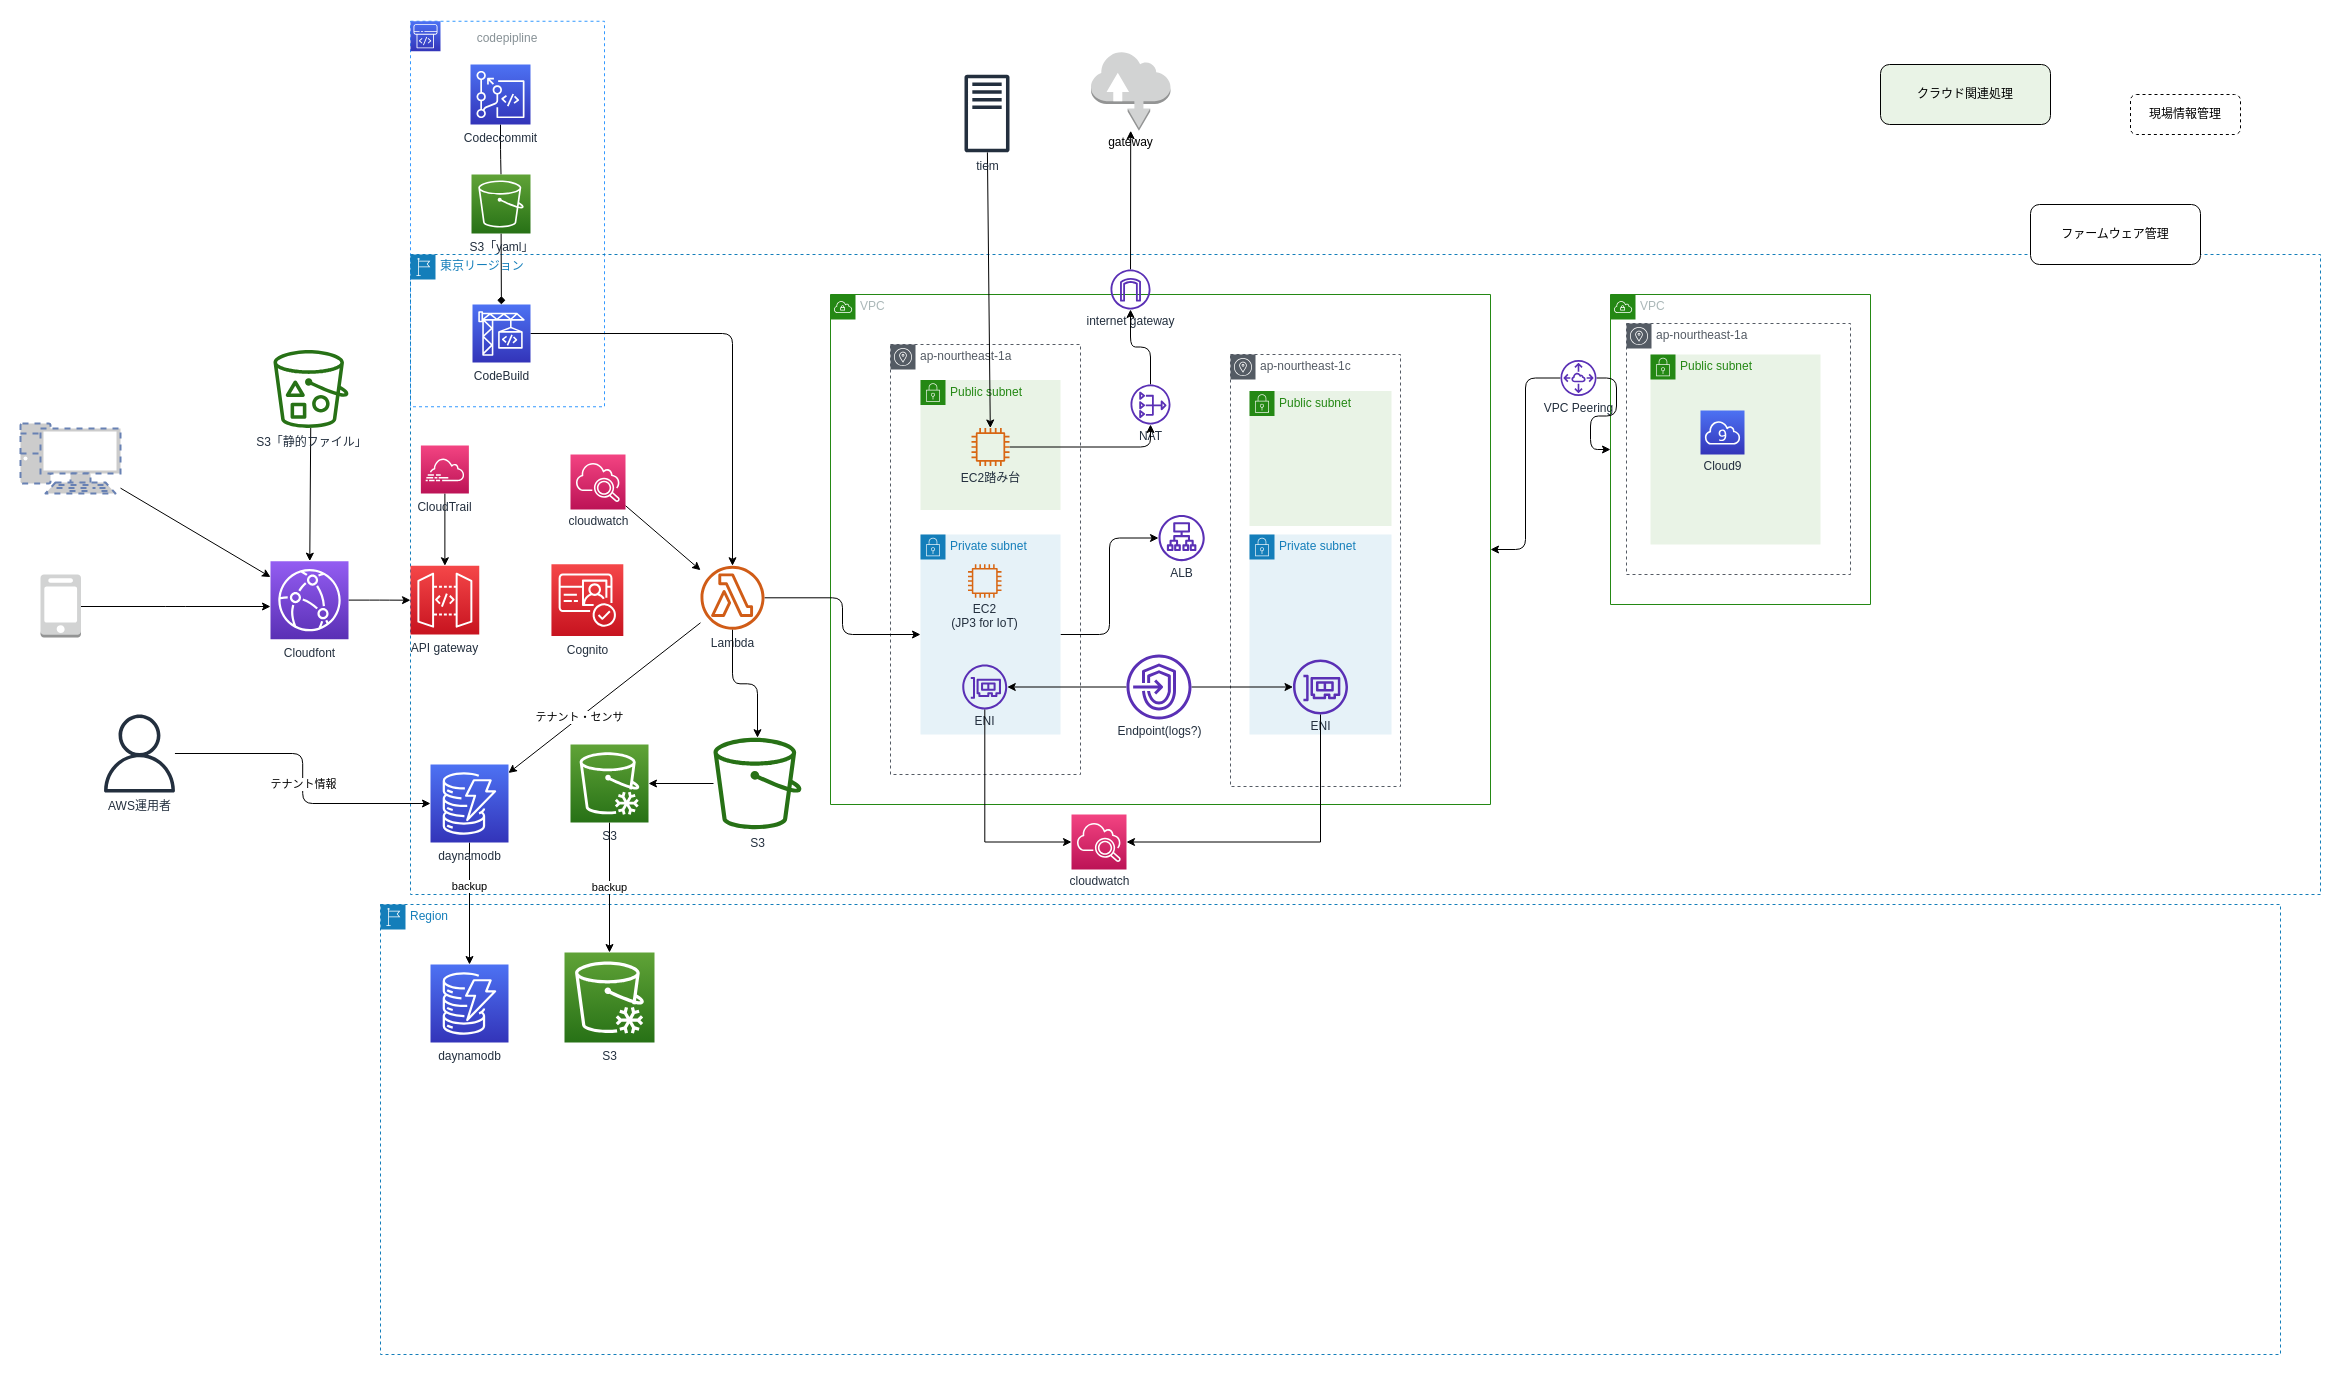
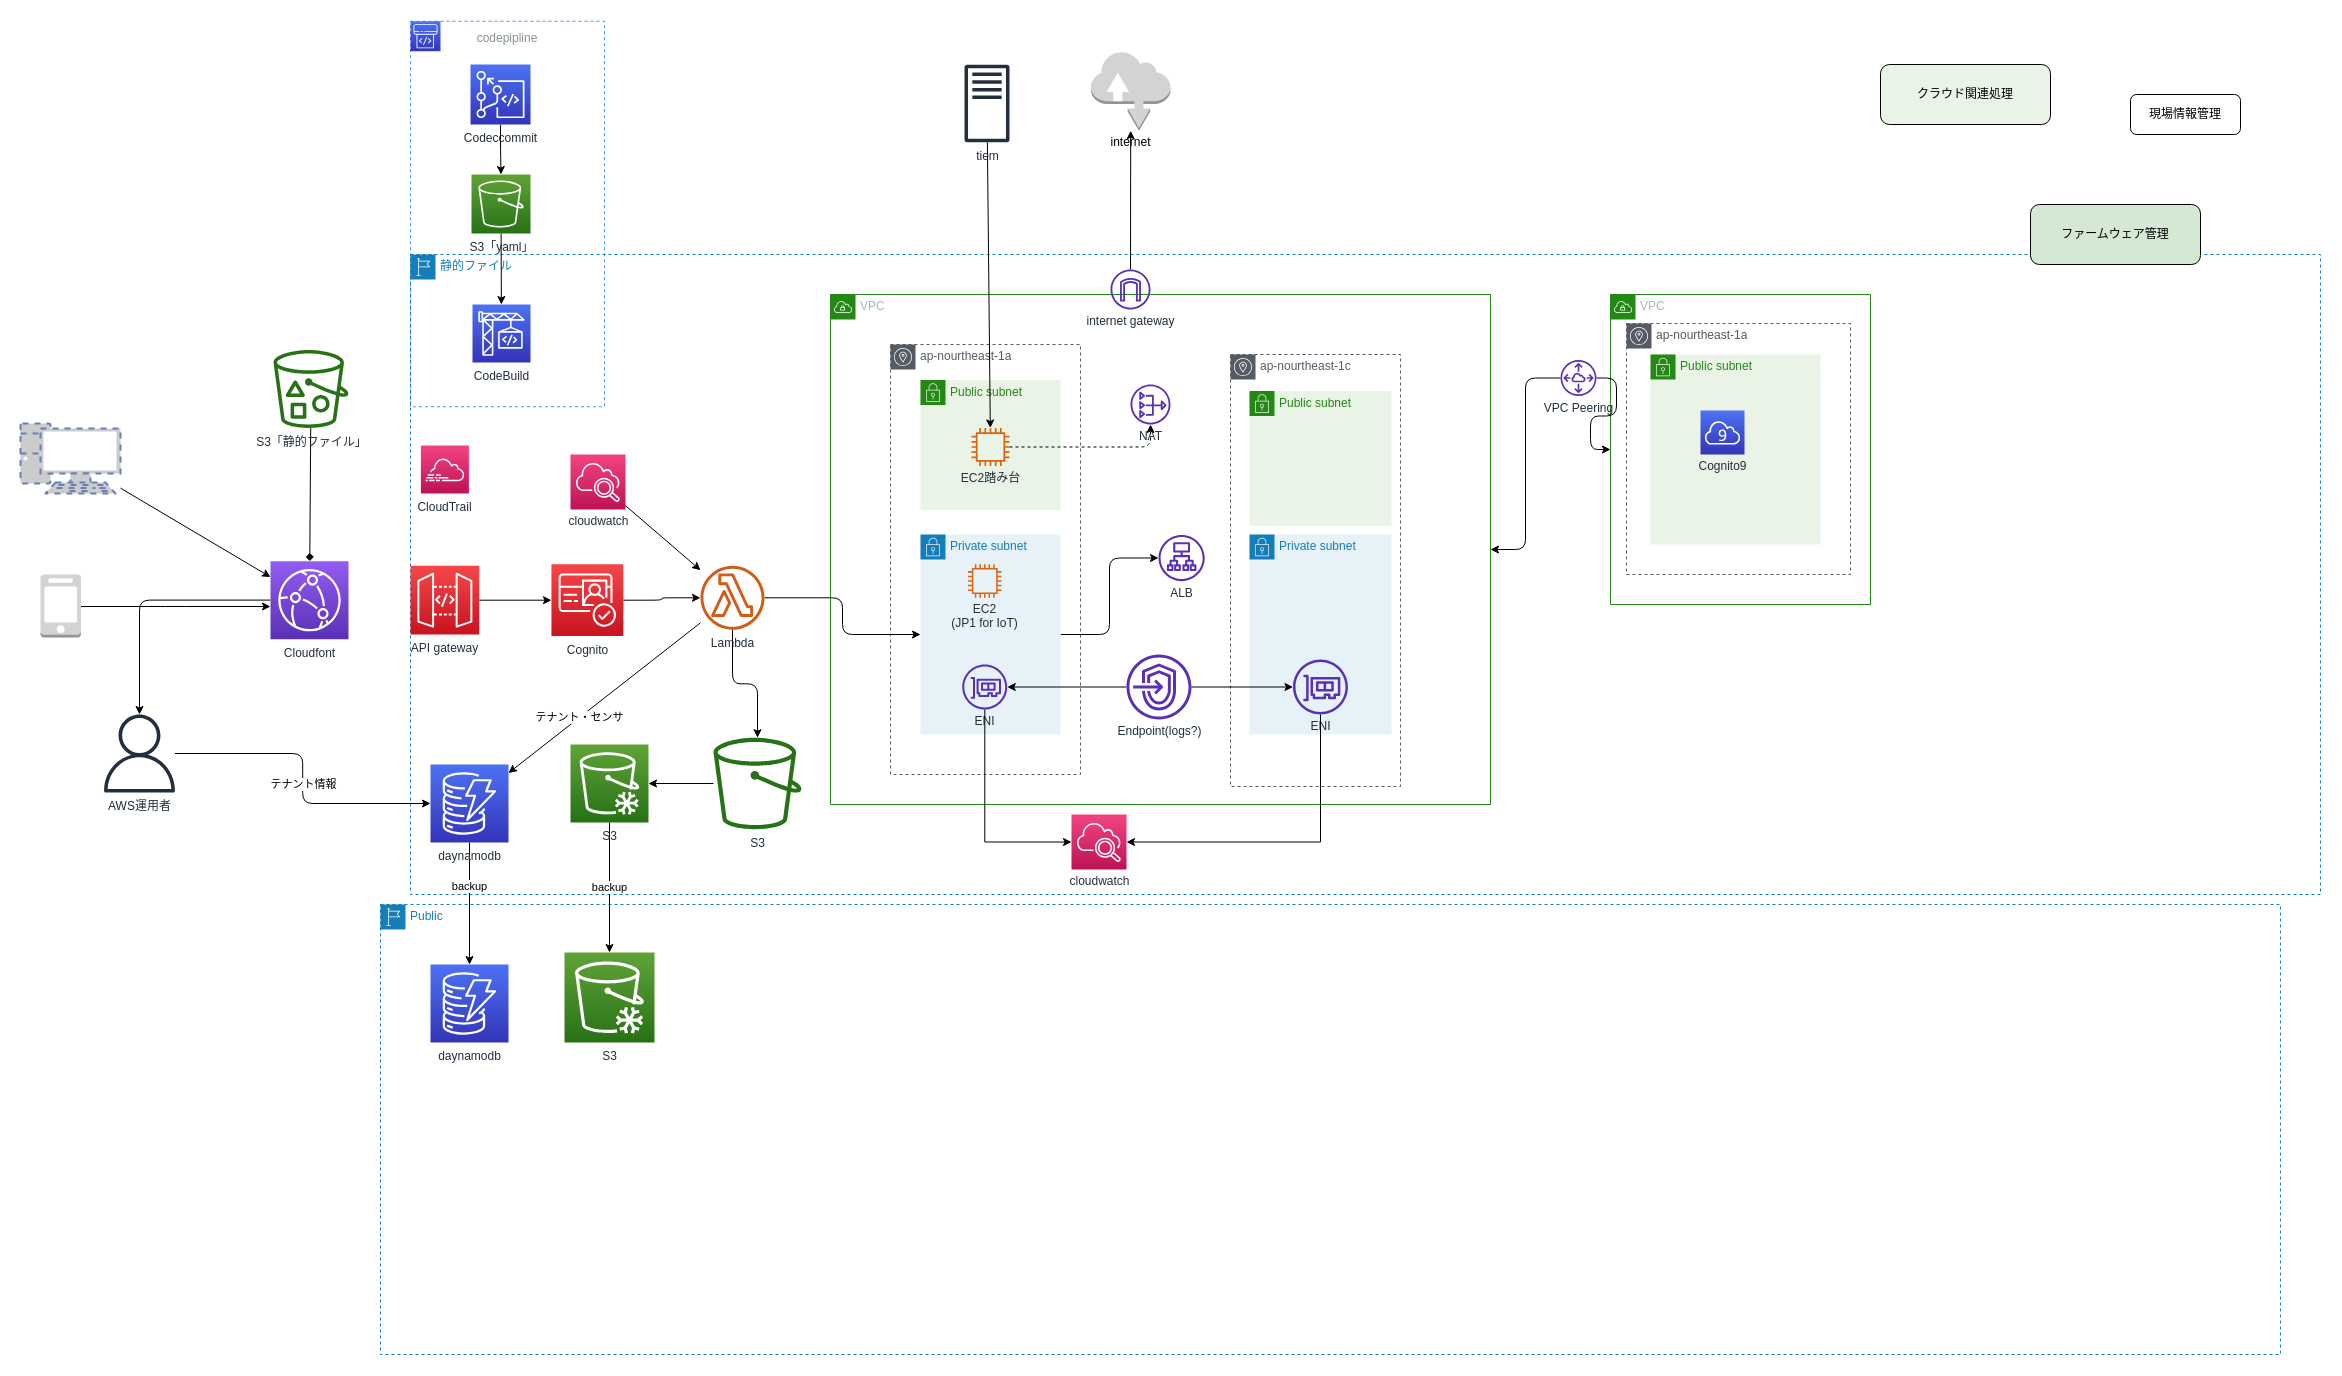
- <mxCell id="79" value="tiem" style="outlineConnect=0;fontColor=#232F3E;gradientColor=none;fillColor=#232F3E;strokeColor=none;dashed=0;verticalLabelPosition=bottom;verticalAlign=top;align=center;html=1;fontSize=12;fontStyle=0;aspect=fixed;pointerEvents=1;shape=mxgraph.aws4.traditional_server;rounded=0;sketch=0;" vertex="1" parent="1"><mxGeometry x="964" y="74" width="45" height="78" as="geometry" /></mxCell>
+ <mxCell id="79" value="tiem" style="outlineConnect=0;fontColor=#232F3E;gradientColor=none;fillColor=#232F3E;strokeColor=none;dashed=0;verticalLabelPosition=bottom;verticalAlign=top;align=center;html=1;fontSize=12;fontStyle=0;aspect=fixed;pointerEvents=1;shape=mxgraph.aws4.traditional_server;rounded=0;sketch=0;" vertex="1" parent="1"><mxGeometry x="964" y="64" width="45" height="78" as="geometry" /></mxCell>
- <mxCell id="9" value="現場情報管理" style="rounded=1;whiteSpace=wrap;html=1;spacing=0;dashed=1;" vertex="1" parent="1"><mxGeometry x="2130" y="94" width="110" height="40" as="geometry" /></mxCell>
+ <mxCell id="9" value="現場情報管理" style="rounded=1;whiteSpace=wrap;html=1;spacing=0;" vertex="1" parent="1"><mxGeometry x="2130" y="94" width="110" height="40" as="geometry" /></mxCell>
- <mxCell id="39" value="gateway" style="outlineConnect=0;dashed=0;verticalLabelPosition=bottom;verticalAlign=top;align=center;html=1;shape=mxgraph.aws3.internet;fillColor=#D2D3D3;gradientColor=none;rounded=0;sketch=0;spacing=0;" vertex="1" parent="1"><mxGeometry x="1090.5" y="50.75" width="79.5" height="79.5" as="geometry" /></mxCell>
+ <mxCell id="39" value="internet" style="outlineConnect=0;dashed=0;verticalLabelPosition=bottom;verticalAlign=top;align=center;html=1;shape=mxgraph.aws3.internet;fillColor=#D2D3D3;gradientColor=none;rounded=0;sketch=0;spacing=0;" vertex="1" parent="1"><mxGeometry x="1090.5" y="50.75" width="79.5" height="79.5" as="geometry" /></mxCell>
- <mxCell id="42" style="edgeStyle=orthogonalEdgeStyle;curved=0;rounded=1;sketch=0;orthogonalLoop=1;jettySize=auto;html=1;endArrow=none;" edge="1" parent="1" source="43" target="46"><mxGeometry relative="1" as="geometry" /></mxCell>
+ <mxCell id="42" style="edgeStyle=orthogonalEdgeStyle;curved=0;rounded=1;sketch=0;orthogonalLoop=1;jettySize=auto;html=1;" edge="1" parent="1" source="43" target="46"><mxGeometry relative="1" as="geometry" /></mxCell>
- <mxCell id="11" value="ファームウェア管理" style="rounded=1;whiteSpace=wrap;html=1;spacing=0;" vertex="1" parent="1"><mxGeometry x="2030" y="204" width="170" height="60" as="geometry" /></mxCell>
+ <mxCell id="11" value="ファームウェア管理" style="rounded=1;whiteSpace=wrap;html=1;spacing=0;fillColor=#d5e8d4;" vertex="1" parent="1"><mxGeometry x="2030" y="204" width="170" height="60" as="geometry" /></mxCell>
- <mxCell id="3" value="東京リージョン" style="points=[[0,0],[0.25,0],[0.5,0],[0.75,0],[1,0],[1,0.25],[1,0.5],[1,0.75],[1,1],[0.75,1],[0.5,1],[0.25,1],[0,1],[0,0.75],[0,0.5],[0,0.25]];outlineConnect=0;gradientColor=none;html=1;whiteSpace=wrap;fontSize=12;fontStyle=0;shape=mxgraph.aws4.group;grIcon=mxgraph.aws4.group_region;strokeColor=#147EBA;fillColor=none;verticalAlign=top;align=left;spacingLeft=30;fontColor=#147EBA;dashed=1;rounded=1;spacing=0;" vertex="1" parent="1"><mxGeometry x="410" y="254" width="1910" height="640" as="geometry" /></mxCell>
+ <mxCell id="3" value="静的ファイル" style="points=[[0,0],[0.25,0],[0.5,0],[0.75,0],[1,0],[1,0.25],[1,0.5],[1,0.75],[1,1],[0.75,1],[0.5,1],[0.25,1],[0,1],[0,0.75],[0,0.5],[0,0.25]];outlineConnect=0;gradientColor=none;html=1;whiteSpace=wrap;fontSize=12;fontStyle=0;shape=mxgraph.aws4.group;grIcon=mxgraph.aws4.group_region;strokeColor=#147EBA;fillColor=none;verticalAlign=top;align=left;spacingLeft=30;fontColor=#147EBA;dashed=1;rounded=1;spacing=0;" vertex="1" parent="1"><mxGeometry x="410" y="254" width="1910" height="640" as="geometry" /></mxCell>
- <mxCell id="45" style="edgeStyle=none;rounded=1;sketch=0;orthogonalLoop=1;jettySize=auto;html=1;endArrow=diamond;" edge="1" parent="1" source="46" target="41"><mxGeometry relative="1" as="geometry" /></mxCell>
+ <mxCell id="45" style="edgeStyle=none;rounded=1;sketch=0;orthogonalLoop=1;jettySize=auto;html=1;" edge="1" parent="1" source="46" target="41"><mxGeometry relative="1" as="geometry" /></mxCell>
- <mxCell id="16" style="edgeStyle=orthogonalEdgeStyle;curved=0;rounded=1;sketch=0;orthogonalLoop=1;jettySize=auto;html=1;" edge="1" parent="1" source="17" target="15"><mxGeometry relative="1" as="geometry" /></mxCell>
- <mxCell id="40" style="edgeStyle=orthogonalEdgeStyle;curved=0;rounded=1;sketch=0;orthogonalLoop=1;jettySize=auto;html=1;" edge="1" parent="1" source="41" target="50"><mxGeometry relative="1" as="geometry" /></mxCell>
- <mxCell id="20" style="edgeStyle=orthogonalEdgeStyle;curved=0;rounded=1;sketch=0;orthogonalLoop=1;jettySize=auto;html=1;" edge="1" parent="1" source="21" target="17"><mxGeometry relative="1" as="geometry" /></mxCell>
+ <mxCell id="20" style="edgeStyle=orthogonalEdgeStyle;curved=0;rounded=1;sketch=0;orthogonalLoop=1;jettySize=auto;html=1;dashed=1;" edge="1" parent="1" source="21" target="17"><mxGeometry relative="1" as="geometry" /></mxCell>
- <mxCell id="34" value="Cloud9" style="outlineConnect=0;fontColor=#232F3E;gradientColor=#4D72F3;gradientDirection=north;fillColor=#3334B9;strokeColor=#ffffff;dashed=0;verticalLabelPosition=bottom;verticalAlign=top;align=center;html=1;fontSize=12;fontStyle=0;aspect=fixed;shape=mxgraph.aws4.resourceIcon;resIcon=mxgraph.aws4.cloud9;rounded=1;spacing=0;" vertex="1" parent="1"><mxGeometry x="1700" y="410" width="44" height="44" as="geometry" /></mxCell>
+ <mxCell id="34" value="Cognito9" style="outlineConnect=0;fontColor=#232F3E;gradientColor=#4D72F3;gradientDirection=north;fillColor=#3334B9;strokeColor=#ffffff;dashed=0;verticalLabelPosition=bottom;verticalAlign=top;align=center;html=1;fontSize=12;fontStyle=0;aspect=fixed;shape=mxgraph.aws4.resourceIcon;resIcon=mxgraph.aws4.cloud9;rounded=1;spacing=0;" vertex="1" parent="1"><mxGeometry x="1700" y="410" width="44" height="44" as="geometry" /></mxCell>
- <mxCell id="80" style="edgeStyle=none;rounded=1;sketch=0;orthogonalLoop=1;jettySize=auto;html=1;startArrow=none;startFill=0;endArrow=classic;endFill=1;" edge="1" parent="1" source="81" target="52"><mxGeometry relative="1" as="geometry" /></mxCell>
- <mxCell id="23" value="ALB" style="outlineConnect=0;fontColor=#232F3E;gradientColor=none;fillColor=#5A30B5;strokeColor=none;dashed=0;verticalLabelPosition=bottom;verticalAlign=top;align=center;html=1;fontSize=12;fontStyle=0;aspect=fixed;pointerEvents=1;shape=mxgraph.aws4.application_load_balancer;rounded=1;spacing=0;" vertex="1" parent="1"><mxGeometry x="1158" y="514.38" width="46.25" height="46.25" as="geometry" /></mxCell>
+ <mxCell id="23" value="ALB" style="outlineConnect=0;fontColor=#232F3E;gradientColor=none;fillColor=#5A30B5;strokeColor=none;dashed=0;verticalLabelPosition=bottom;verticalAlign=top;align=center;html=1;fontSize=12;fontStyle=0;aspect=fixed;pointerEvents=1;shape=mxgraph.aws4.application_load_balancer;rounded=1;spacing=0;" vertex="1" parent="1"><mxGeometry x="1158" y="534.38" width="46.25" height="46.25" as="geometry" /></mxCell>
- <mxCell id="57" style="edgeStyle=none;rounded=1;sketch=0;orthogonalLoop=1;jettySize=auto;html=1;" edge="1" parent="1" source="58" target="56"><mxGeometry relative="1" as="geometry" /></mxCell>
+ <mxCell id="57" style="edgeStyle=none;rounded=1;sketch=0;orthogonalLoop=1;jettySize=auto;html=1;endArrow=diamond;" edge="1" parent="1" source="58" target="56"><mxGeometry relative="1" as="geometry" /></mxCell>
- <mxCell id="55" style="edgeStyle=orthogonalEdgeStyle;curved=0;rounded=1;sketch=0;orthogonalLoop=1;jettySize=auto;html=1;" edge="1" parent="1" source="56" target="52"><mxGeometry relative="1" as="geometry" /></mxCell>
+ <mxCell id="55" style="edgeStyle=orthogonalEdgeStyle;curved=0;rounded=1;sketch=0;orthogonalLoop=1;jettySize=auto;html=1;" edge="1" parent="1" source="56" target="71"><mxGeometry relative="1" as="geometry" /></mxCell>
+ <mxCell id="51" style="edgeStyle=orthogonalEdgeStyle;curved=0;rounded=1;sketch=0;orthogonalLoop=1;jettySize=auto;html=1;" edge="1" parent="1" source="52" target="54"><mxGeometry relative="1" as="geometry" /></mxCell>
+ <mxCell id="53" style="edgeStyle=orthogonalEdgeStyle;curved=0;rounded=1;sketch=0;orthogonalLoop=1;jettySize=auto;html=1;" edge="1" parent="1" source="54" target="50"><mxGeometry relative="1" as="geometry" /></mxCell>
- <mxCell id="24" value="EC2&lt;br&gt;(JP3 for IoT)" style="outlineConnect=0;fontColor=#232F3E;gradientColor=none;fillColor=#D86613;strokeColor=none;dashed=0;verticalLabelPosition=bottom;verticalAlign=top;align=center;html=1;fontSize=12;fontStyle=0;aspect=fixed;pointerEvents=1;shape=mxgraph.aws4.instance2;rounded=1;spacing=0;" vertex="1" parent="1"><mxGeometry x="967.5" y="563.75" width="33.5" height="33.5" as="geometry" /></mxCell>
+ <mxCell id="24" value="EC2&lt;br&gt;(JP1 for IoT)" style="outlineConnect=0;fontColor=#232F3E;gradientColor=none;fillColor=#D86613;strokeColor=none;dashed=0;verticalLabelPosition=bottom;verticalAlign=top;align=center;html=1;fontSize=12;fontStyle=0;aspect=fixed;pointerEvents=1;shape=mxgraph.aws4.instance2;rounded=1;spacing=0;" vertex="1" parent="1"><mxGeometry x="967.5" y="563.75" width="33.5" height="33.5" as="geometry" /></mxCell>
- <mxCell id="38" value="Region" style="points=[[0,0],[0.25,0],[0.5,0],[0.75,0],[1,0],[1,0.25],[1,0.5],[1,0.75],[1,1],[0.75,1],[0.5,1],[0.25,1],[0,1],[0,0.75],[0,0.5],[0,0.25]];outlineConnect=0;gradientColor=none;html=1;whiteSpace=wrap;fontSize=12;fontStyle=0;shape=mxgraph.aws4.group;grIcon=mxgraph.aws4.group_region;strokeColor=#147EBA;fillColor=none;verticalAlign=top;align=left;spacingLeft=30;fontColor=#147EBA;dashed=1;rounded=1;spacing=0;" vertex="1" parent="1"><mxGeometry x="380" y="904" width="1900" height="450" as="geometry" /></mxCell>
+ <mxCell id="38" value="Public" style="points=[[0,0],[0.25,0],[0.5,0],[0.75,0],[1,0],[1,0.25],[1,0.5],[1,0.75],[1,1],[0.75,1],[0.5,1],[0.25,1],[0,1],[0,0.75],[0,0.5],[0,0.25]];outlineConnect=0;gradientColor=none;html=1;whiteSpace=wrap;fontSize=12;fontStyle=0;shape=mxgraph.aws4.group;grIcon=mxgraph.aws4.group_region;strokeColor=#147EBA;fillColor=none;verticalAlign=top;align=left;spacingLeft=30;fontColor=#147EBA;dashed=1;rounded=1;spacing=0;" vertex="1" parent="1"><mxGeometry x="380" y="904" width="1900" height="450" as="geometry" /></mxCell>
